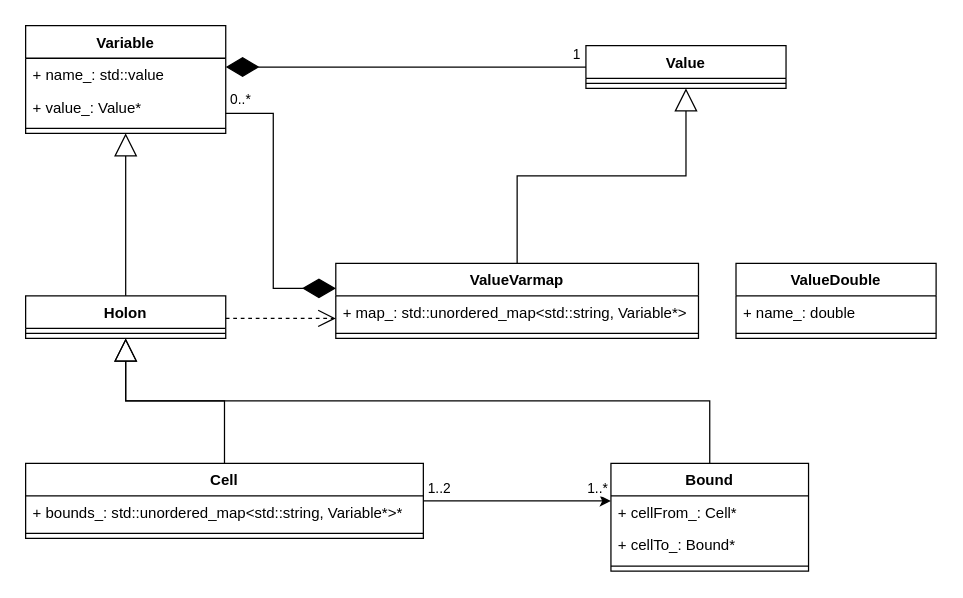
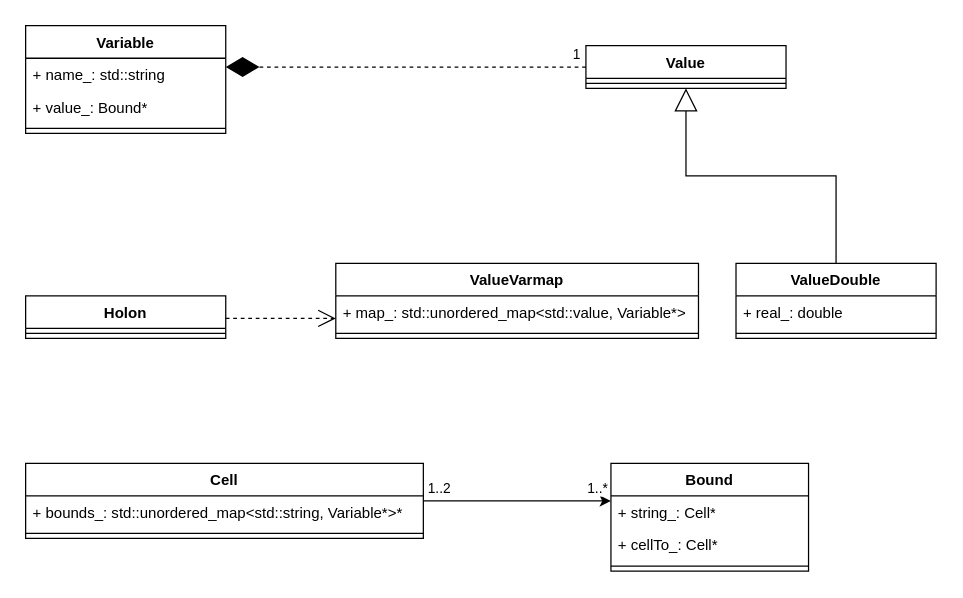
- <mxCell id="34" value="" style="endArrow=diamondThin;endFill=1;endSize=24;html=1;rounded=0;edgeStyle=orthogonalEdgeStyle;" parent="1" source="6" target="2" edge="1"><mxGeometry width="160" relative="1" as="geometry"><mxPoint x="190" y="100" as="sourcePoint" /><mxPoint x="278" y="240" as="targetPoint" /><Array as="points"><mxPoint x="228" y="53" /><mxPoint x="228" y="53" /></Array></mxGeometry></mxCell>
+ <mxCell id="34" value="" style="endArrow=diamondThin;endFill=1;endSize=24;html=1;rounded=0;edgeStyle=orthogonalEdgeStyle;dashed=1;" parent="1" source="6" target="2" edge="1"><mxGeometry width="160" relative="1" as="geometry"><mxPoint x="190" y="100" as="sourcePoint" /><mxPoint x="278" y="240" as="targetPoint" /><Array as="points"><mxPoint x="228" y="53" /><mxPoint x="228" y="53" /></Array></mxGeometry></mxCell>
- <mxCell id="3" value="+ name_: std::value" style="text;strokeColor=none;fillColor=none;align=left;verticalAlign=top;spacingLeft=4;spacingRight=4;overflow=hidden;rotatable=0;points=[[0,0.5],[1,0.5]];portConstraint=eastwest;whiteSpace=wrap;html=1;" parent="2" vertex="1"><mxGeometry y="26" width="160" height="26" as="geometry" /></mxCell>
+ <mxCell id="3" value="+ name_: std::string" style="text;strokeColor=none;fillColor=none;align=left;verticalAlign=top;spacingLeft=4;spacingRight=4;overflow=hidden;rotatable=0;points=[[0,0.5],[1,0.5]];portConstraint=eastwest;whiteSpace=wrap;html=1;" parent="2" vertex="1"><mxGeometry y="26" width="160" height="26" as="geometry" /></mxCell>
- <mxCell id="4" value="+ value_: Value*" style="text;strokeColor=none;fillColor=none;align=left;verticalAlign=top;spacingLeft=4;spacingRight=4;overflow=hidden;rotatable=0;points=[[0,0.5],[1,0.5]];portConstraint=eastwest;whiteSpace=wrap;html=1;" parent="2" vertex="1"><mxGeometry y="52" width="160" height="26" as="geometry" /></mxCell>
+ <mxCell id="4" value="+ value_: Bound*" style="text;strokeColor=none;fillColor=none;align=left;verticalAlign=top;spacingLeft=4;spacingRight=4;overflow=hidden;rotatable=0;points=[[0,0.5],[1,0.5]];portConstraint=eastwest;whiteSpace=wrap;html=1;" parent="2" vertex="1"><mxGeometry y="52" width="160" height="26" as="geometry" /></mxCell>
- <mxCell id="11" value="" style="endArrow=block;endSize=16;endFill=0;html=1;rounded=0;edgeStyle=elbowEdgeStyle;elbow=vertical;" parent="1" source="8" target="6" edge="1"><mxGeometry width="160" relative="1" as="geometry"><mxPoint x="278" y="260" as="sourcePoint" /><mxPoint x="668" y="250" as="targetPoint" /></mxGeometry></mxCell>
+ <mxCell id="18" value="" style="endArrow=block;endSize=16;endFill=0;html=1;rounded=0;edgeStyle=elbowEdgeStyle;elbow=vertical;exitX=0.5;exitY=0;exitDx=0;exitDy=0;" parent="1" source="15" target="6" edge="1"><mxGeometry width="160" relative="1" as="geometry"><mxPoint x="423" y="220" as="sourcePoint" /><mxPoint x="558" y="115" as="targetPoint" /></mxGeometry></mxCell>
- <mxCell id="31" value="" style="endArrow=diamondThin;endFill=1;endSize=24;html=1;rounded=0;edgeStyle=orthogonalEdgeStyle;" parent="1" source="2" target="8" edge="1"><mxGeometry width="160" relative="1" as="geometry"><mxPoint x="478" y="63" as="sourcePoint" /><mxPoint x="190" y="63" as="targetPoint" /><Array as="points"><mxPoint x="218" y="90" /><mxPoint x="218" y="230" /></Array></mxGeometry></mxCell>
- <mxCell id="32" value="0..*" style="edgeLabel;html=1;align=left;verticalAlign=bottom;resizable=0;points=[];spacingRight=0;spacingLeft=4;spacing=0;" parent="31" vertex="1" connectable="0"><mxGeometry x="-0.923" y="1" relative="1" as="geometry"><mxPoint x="-9" y="-4" as="offset" /></mxGeometry></mxCell>
- <mxCell id="14" value="" style="endArrow=block;endSize=16;endFill=0;html=1;rounded=0;edgeStyle=elbowEdgeStyle;elbow=vertical;" parent="1" source="12" target="2" edge="1"><mxGeometry width="160" relative="1" as="geometry"><mxPoint x="548" y="220" as="sourcePoint" /><mxPoint x="548" y="115" as="targetPoint" /></mxGeometry></mxCell>
- <mxCell id="16" value="+ name_: double" style="text;strokeColor=none;fillColor=none;align=left;verticalAlign=top;spacingLeft=4;spacingRight=4;overflow=hidden;rotatable=0;points=[[0,0.5],[1,0.5]];portConstraint=eastwest;whiteSpace=wrap;html=1;" parent="15" vertex="1"><mxGeometry y="26" width="160" height="26" as="geometry" /></mxCell>
+ <mxCell id="16" value="+ real_: double" style="text;strokeColor=none;fillColor=none;align=left;verticalAlign=top;spacingLeft=4;spacingRight=4;overflow=hidden;rotatable=0;points=[[0,0.5],[1,0.5]];portConstraint=eastwest;whiteSpace=wrap;html=1;" parent="15" vertex="1"><mxGeometry y="26" width="160" height="26" as="geometry" /></mxCell>
- <mxCell id="9" value="+ map_: std::unordered_map&amp;lt;std::string, Variable*&amp;gt;" style="text;strokeColor=none;fillColor=none;align=left;verticalAlign=top;spacingLeft=4;spacingRight=4;overflow=hidden;rotatable=0;points=[[0,0.5],[1,0.5]];portConstraint=eastwest;whiteSpace=wrap;html=1;" parent="8" vertex="1"><mxGeometry y="26" width="290" height="26" as="geometry" /></mxCell>
+ <mxCell id="9" value="+ map_: std::unordered_map&amp;lt;std::value, Variable*&amp;gt;" style="text;strokeColor=none;fillColor=none;align=left;verticalAlign=top;spacingLeft=4;spacingRight=4;overflow=hidden;rotatable=0;points=[[0,0.5],[1,0.5]];portConstraint=eastwest;whiteSpace=wrap;html=1;" parent="8" vertex="1"><mxGeometry y="26" width="290" height="26" as="geometry" /></mxCell>
- <mxCell id="27" value="" style="endArrow=block;endSize=16;endFill=0;html=1;rounded=0;edgeStyle=elbowEdgeStyle;elbow=vertical;" parent="1" source="23" target="12" edge="1"><mxGeometry width="160" relative="1" as="geometry"><mxPoint x="277" y="380" as="sourcePoint" /><mxPoint x="198" y="280" as="targetPoint" /></mxGeometry></mxCell>
- <mxCell id="22" value="" style="endArrow=block;endSize=16;endFill=0;html=1;rounded=0;edgeStyle=elbowEdgeStyle;elbow=vertical;" parent="1" source="19" target="12" edge="1"><mxGeometry width="160" relative="1" as="geometry"><mxPoint x="110" y="220" as="sourcePoint" /><mxPoint x="110" y="106" as="targetPoint" /></mxGeometry></mxCell>
- <mxCell id="24" value="+ cellFrom_: Cell*" style="text;strokeColor=none;fillColor=none;align=left;verticalAlign=top;spacingLeft=4;spacingRight=4;overflow=hidden;rotatable=0;points=[[0,0.5],[1,0.5]];portConstraint=eastwest;whiteSpace=wrap;html=1;" parent="23" vertex="1"><mxGeometry y="26" width="158" height="26" as="geometry" /></mxCell>
+ <mxCell id="24" value="+ string_: Cell*" style="text;strokeColor=none;fillColor=none;align=left;verticalAlign=top;spacingLeft=4;spacingRight=4;overflow=hidden;rotatable=0;points=[[0,0.5],[1,0.5]];portConstraint=eastwest;whiteSpace=wrap;html=1;" parent="23" vertex="1"><mxGeometry y="26" width="158" height="26" as="geometry" /></mxCell>
- <mxCell id="25" value="+ cellTo_: Bound*" style="text;strokeColor=none;fillColor=none;align=left;verticalAlign=top;spacingLeft=4;spacingRight=4;overflow=hidden;rotatable=0;points=[[0,0.5],[1,0.5]];portConstraint=eastwest;whiteSpace=wrap;html=1;" parent="23" vertex="1"><mxGeometry y="52" width="158" height="26" as="geometry" /></mxCell>
+ <mxCell id="25" value="+ cellTo_: Cell*" style="text;strokeColor=none;fillColor=none;align=left;verticalAlign=top;spacingLeft=4;spacingRight=4;overflow=hidden;rotatable=0;points=[[0,0.5],[1,0.5]];portConstraint=eastwest;whiteSpace=wrap;html=1;" parent="23" vertex="1"><mxGeometry y="52" width="158" height="26" as="geometry" /></mxCell>
